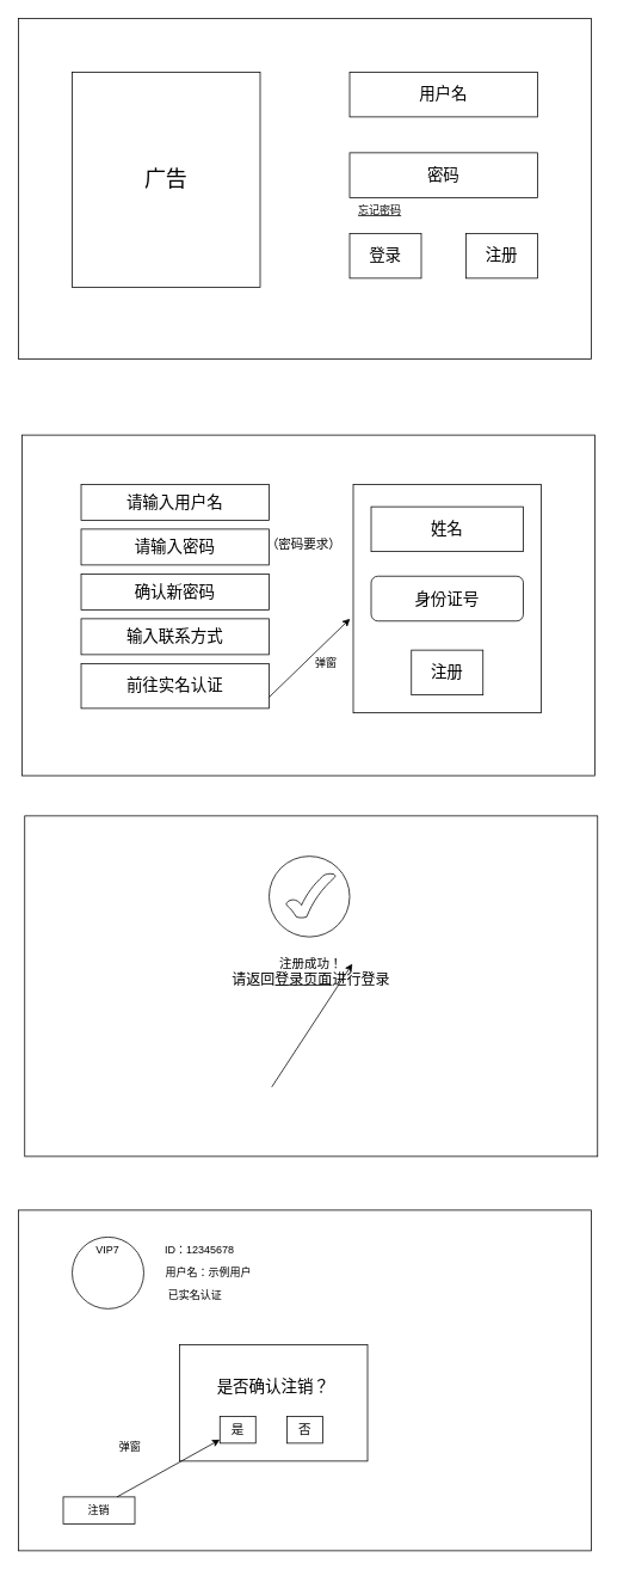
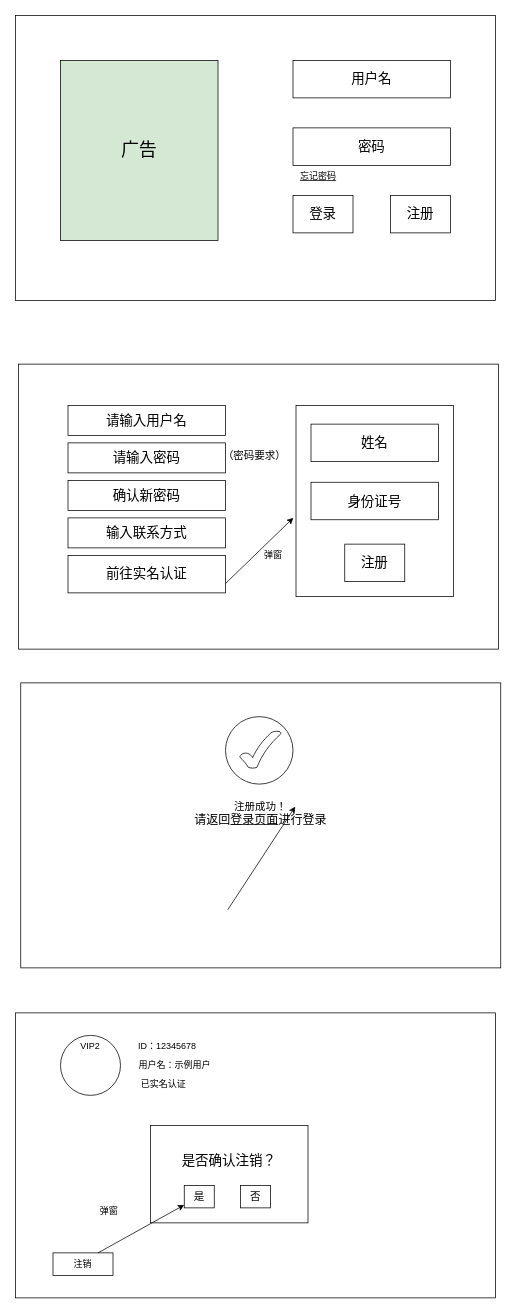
- <mxCell id="3" value="&lt;font style=&quot;font-size: 24px;&quot;&gt;广告&lt;/font&gt;" style="rounded=0;whiteSpace=wrap;html=1;" parent="1" vertex="1"><mxGeometry x="80" y="80" width="210" height="240" as="geometry" /></mxCell>
+ <mxCell id="3" value="&lt;font style=&quot;font-size: 24px;&quot;&gt;广告&lt;/font&gt;" style="rounded=0;whiteSpace=wrap;html=1;fillColor=#d5e8d4;" parent="1" vertex="1"><mxGeometry x="80" y="80" width="210" height="240" as="geometry" /></mxCell>
- <mxCell id="20" value="&lt;font style=&quot;font-size: 18px;&quot;&gt;身份证号&lt;/font&gt;" style="whiteSpace=wrap;html=1;rounded=1;" parent="1" vertex="1"><mxGeometry x="414" y="642.5" width="170" height="50" as="geometry" /></mxCell>
+ <mxCell id="20" value="&lt;font style=&quot;font-size: 18px;&quot;&gt;身份证号&lt;/font&gt;" style="rounded=0;whiteSpace=wrap;html=1;" parent="1" vertex="1"><mxGeometry x="414" y="642.5" width="170" height="50" as="geometry" /></mxCell>
- <mxCell id="32" value="VIP7" style="text;html=1;align=center;verticalAlign=middle;whiteSpace=wrap;rounded=0;" parent="1" vertex="1"><mxGeometry x="90" y="1380" width="60" height="30" as="geometry" /></mxCell>
+ <mxCell id="32" value="VIP2" style="text;html=1;align=center;verticalAlign=middle;whiteSpace=wrap;rounded=0;" parent="1" vertex="1"><mxGeometry x="90" y="1380" width="60" height="30" as="geometry" /></mxCell>
